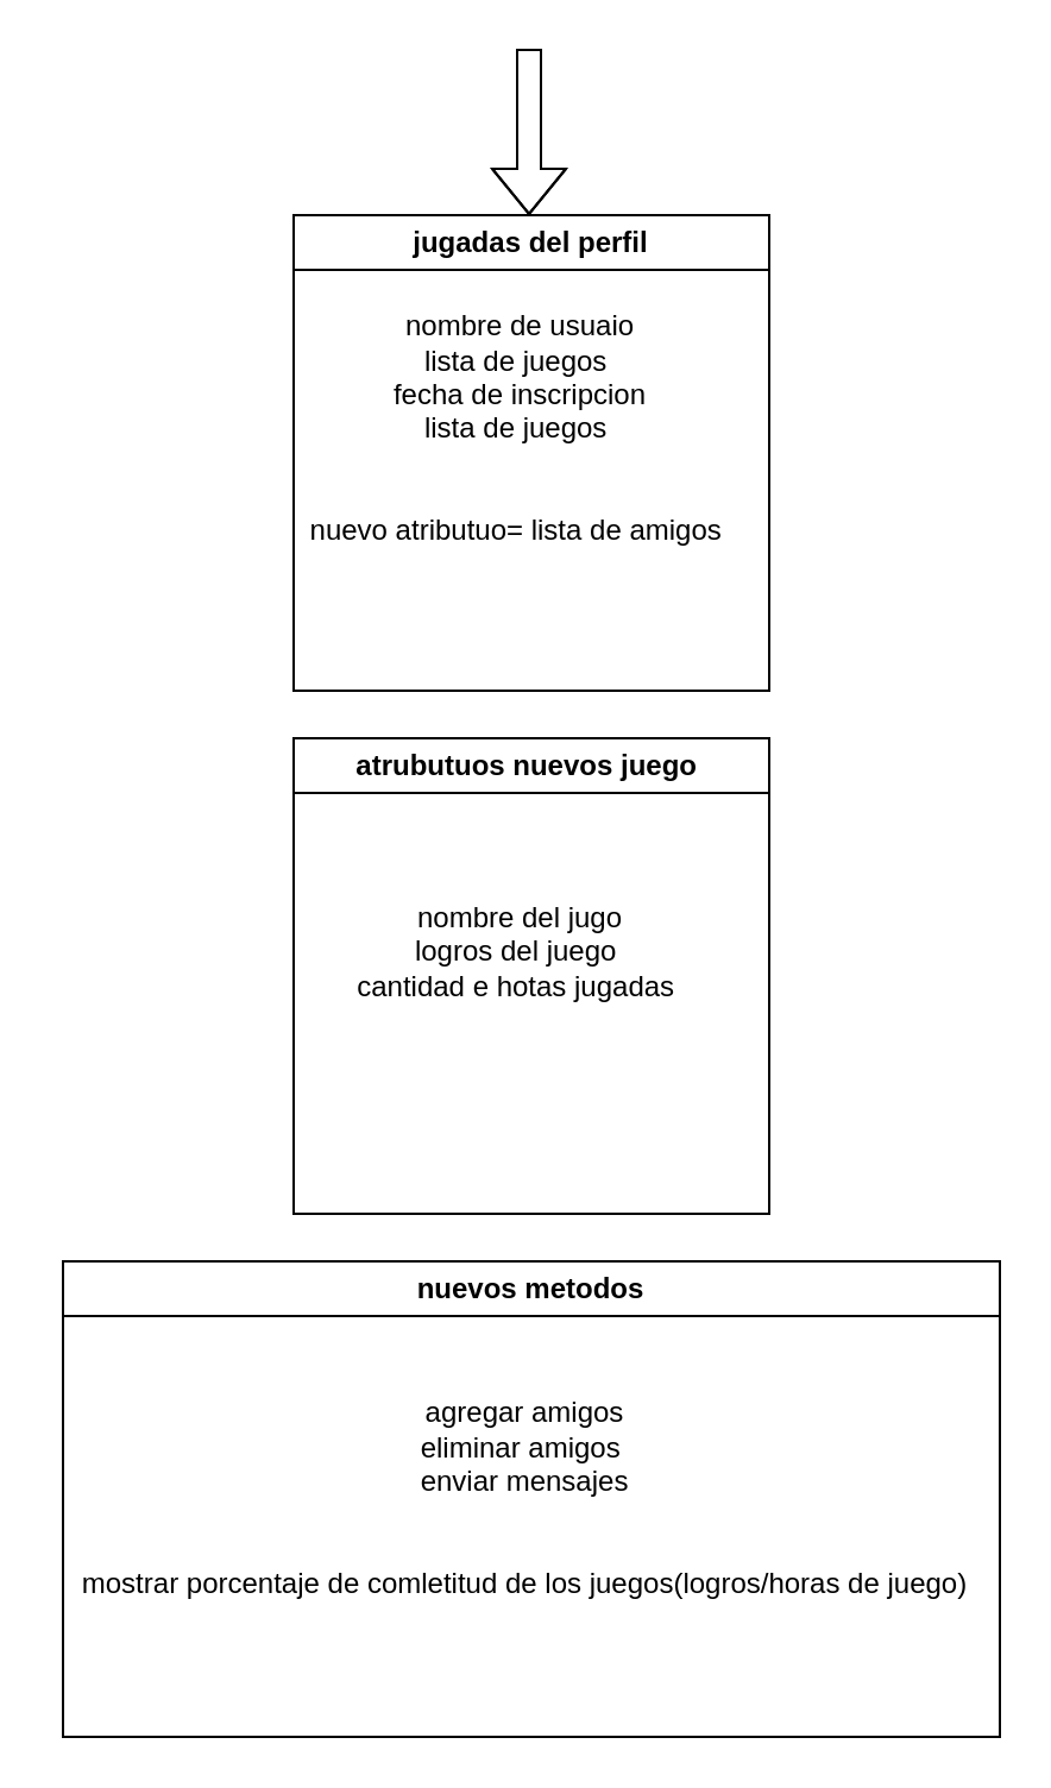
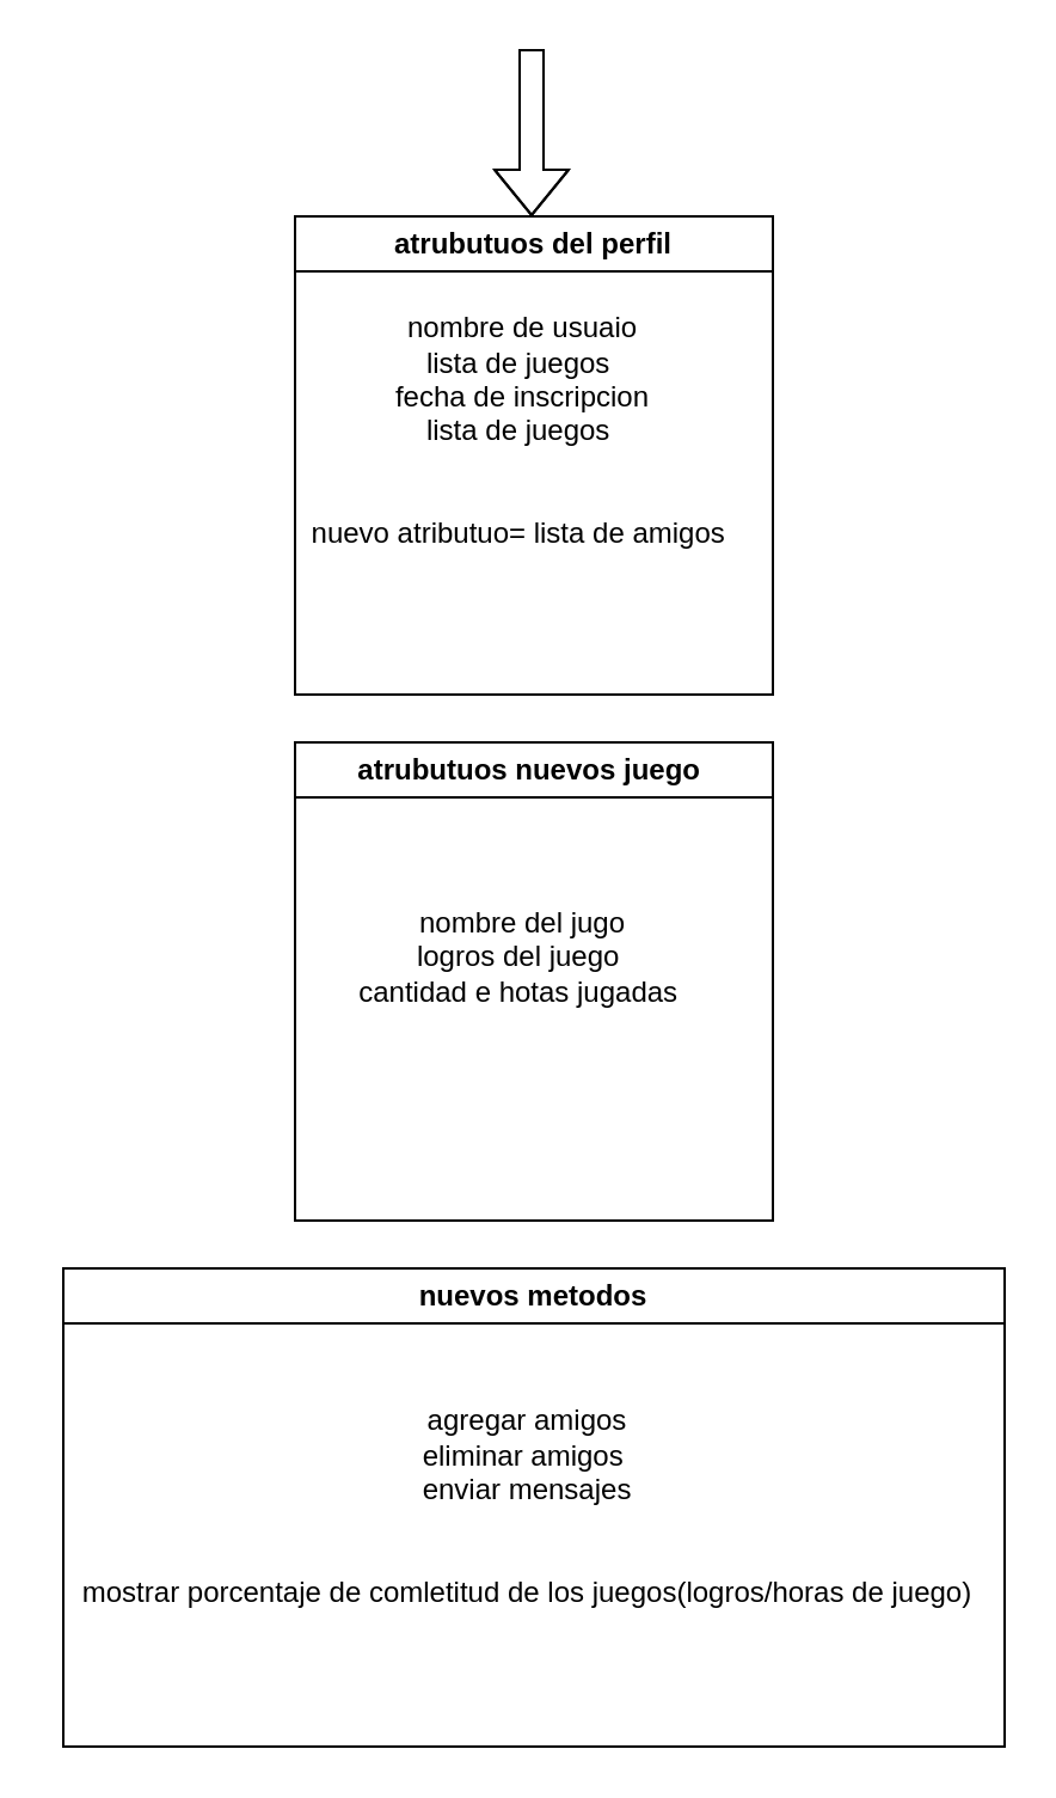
- <mxCell id="3" value="jugadas del perfil" style="swimlane;whiteSpace=wrap;html=1;" parent="1" vertex="1"><mxGeometry x="123" y="90" width="200" height="200" as="geometry" /></mxCell>
+ <mxCell id="3" value="atrubutuos del perfil" style="swimlane;whiteSpace=wrap;html=1;" parent="1" vertex="1"><mxGeometry x="123" y="90" width="200" height="200" as="geometry" /></mxCell>
